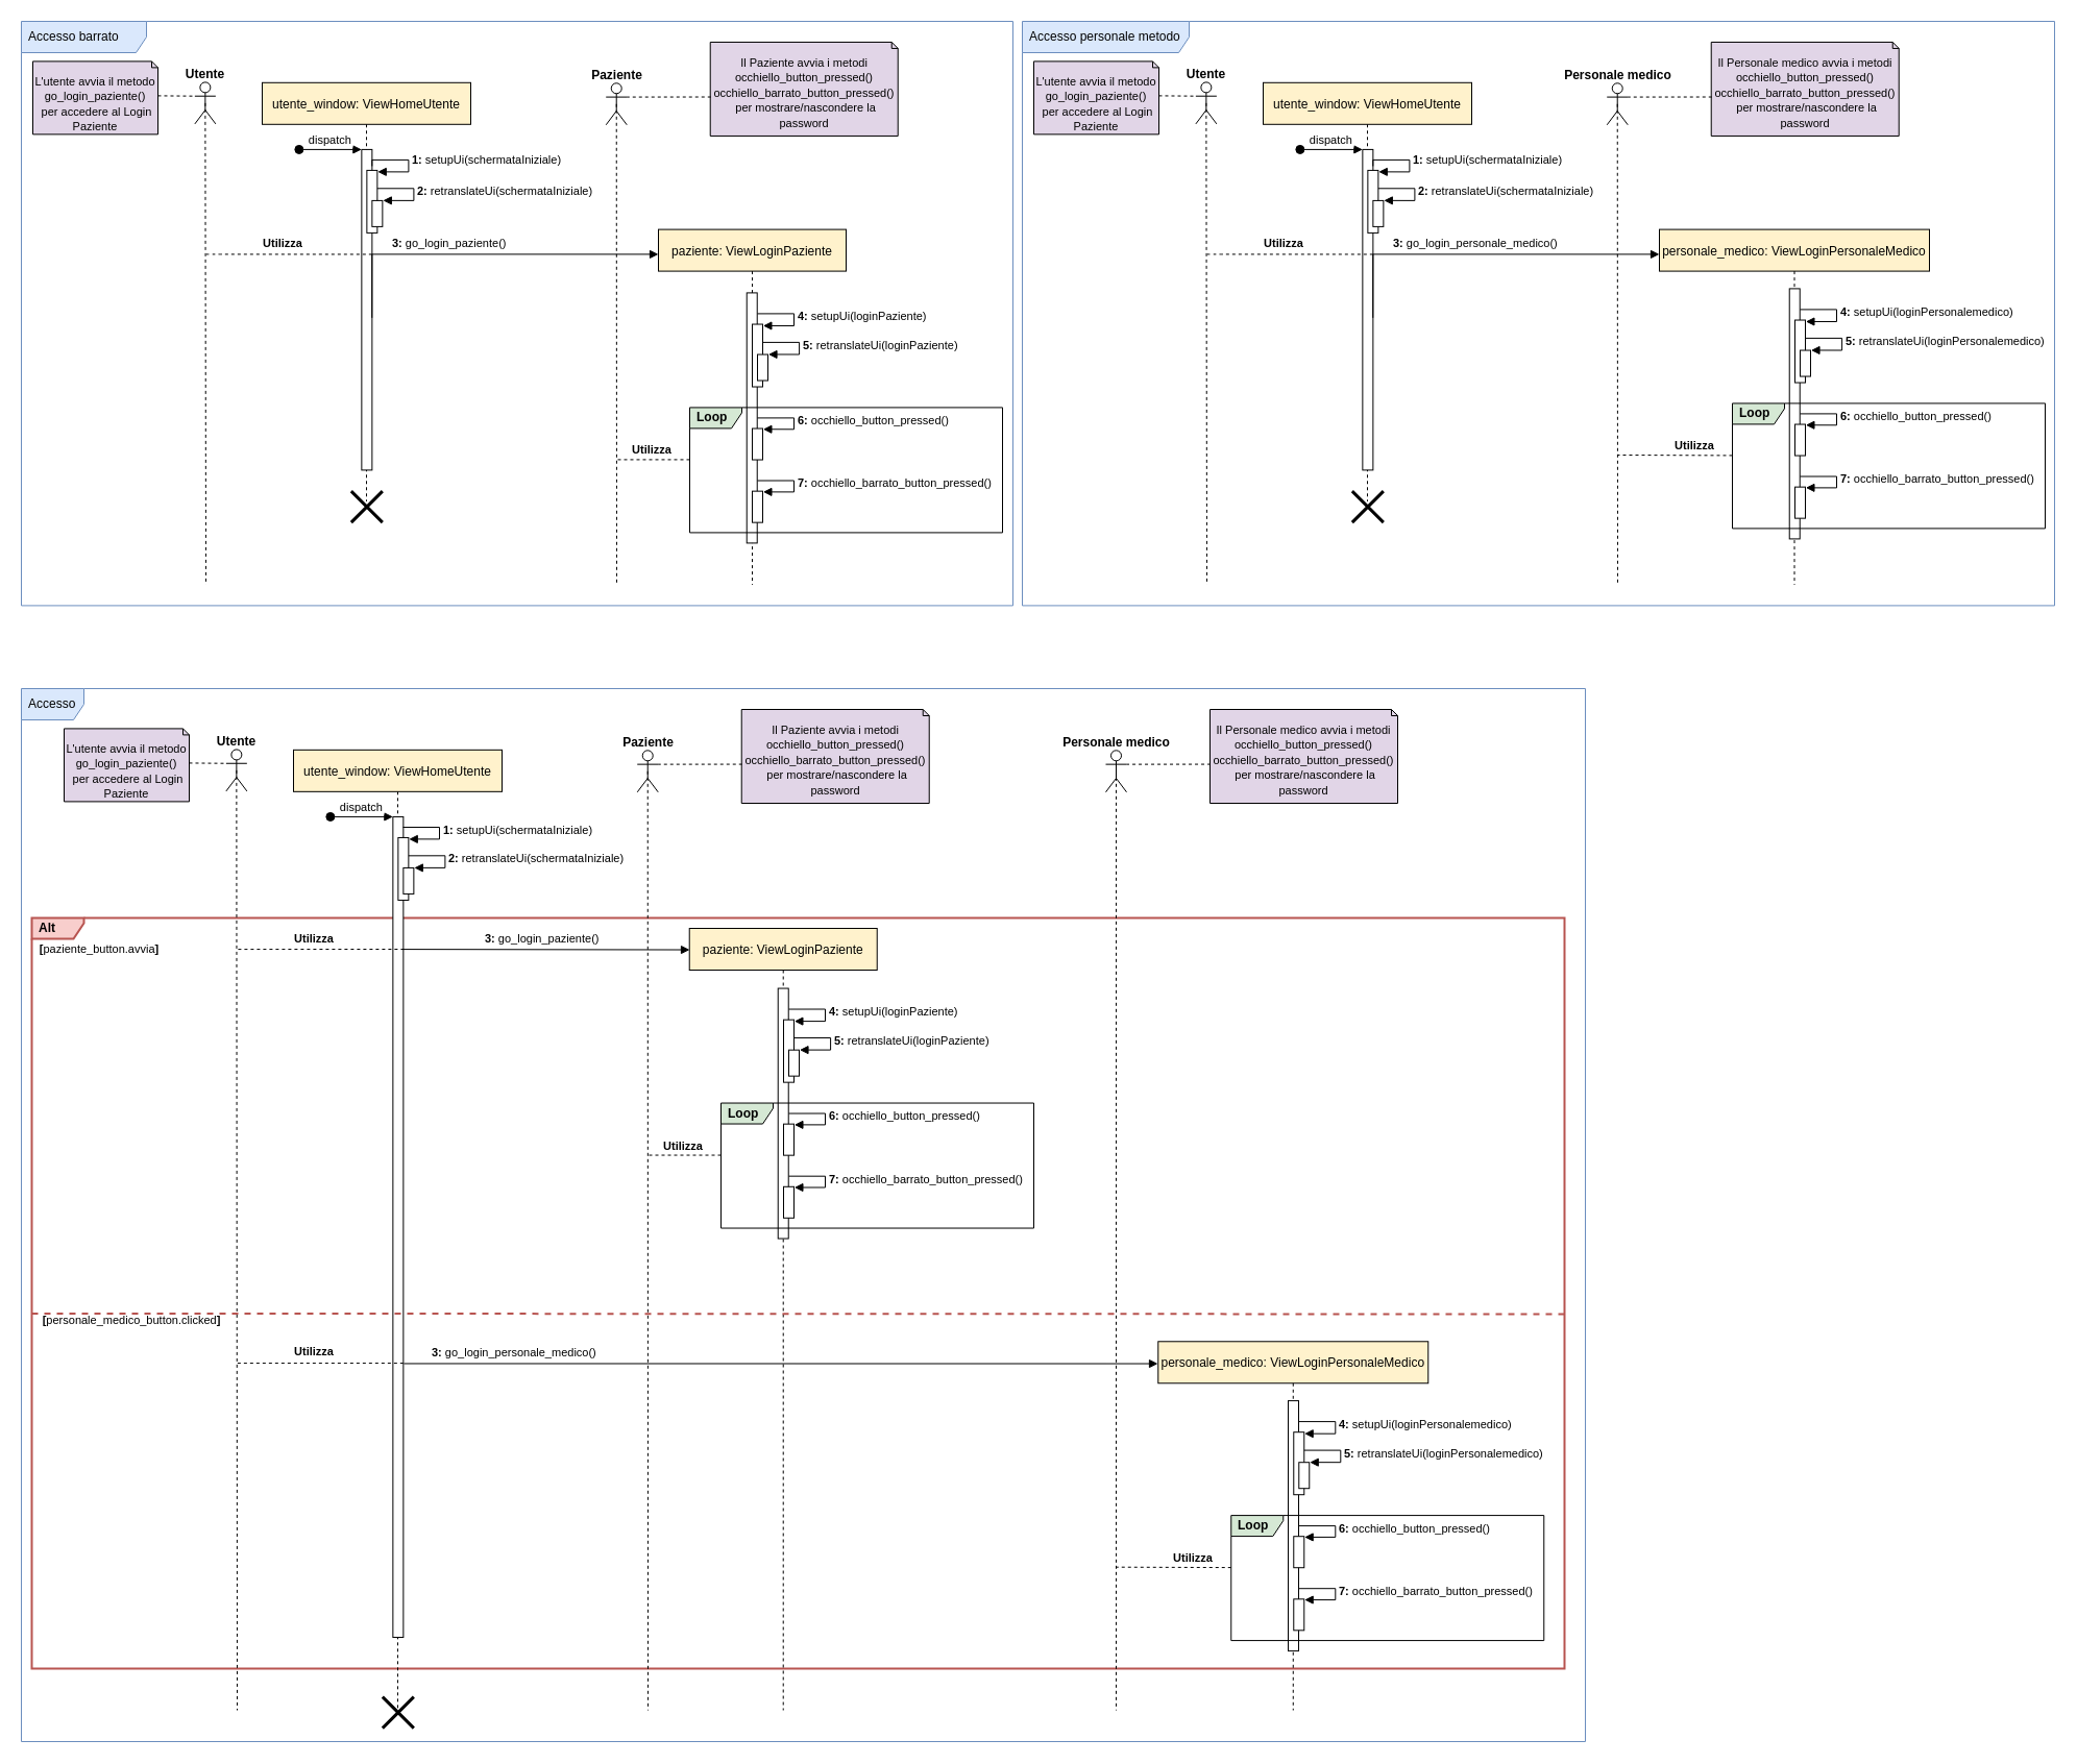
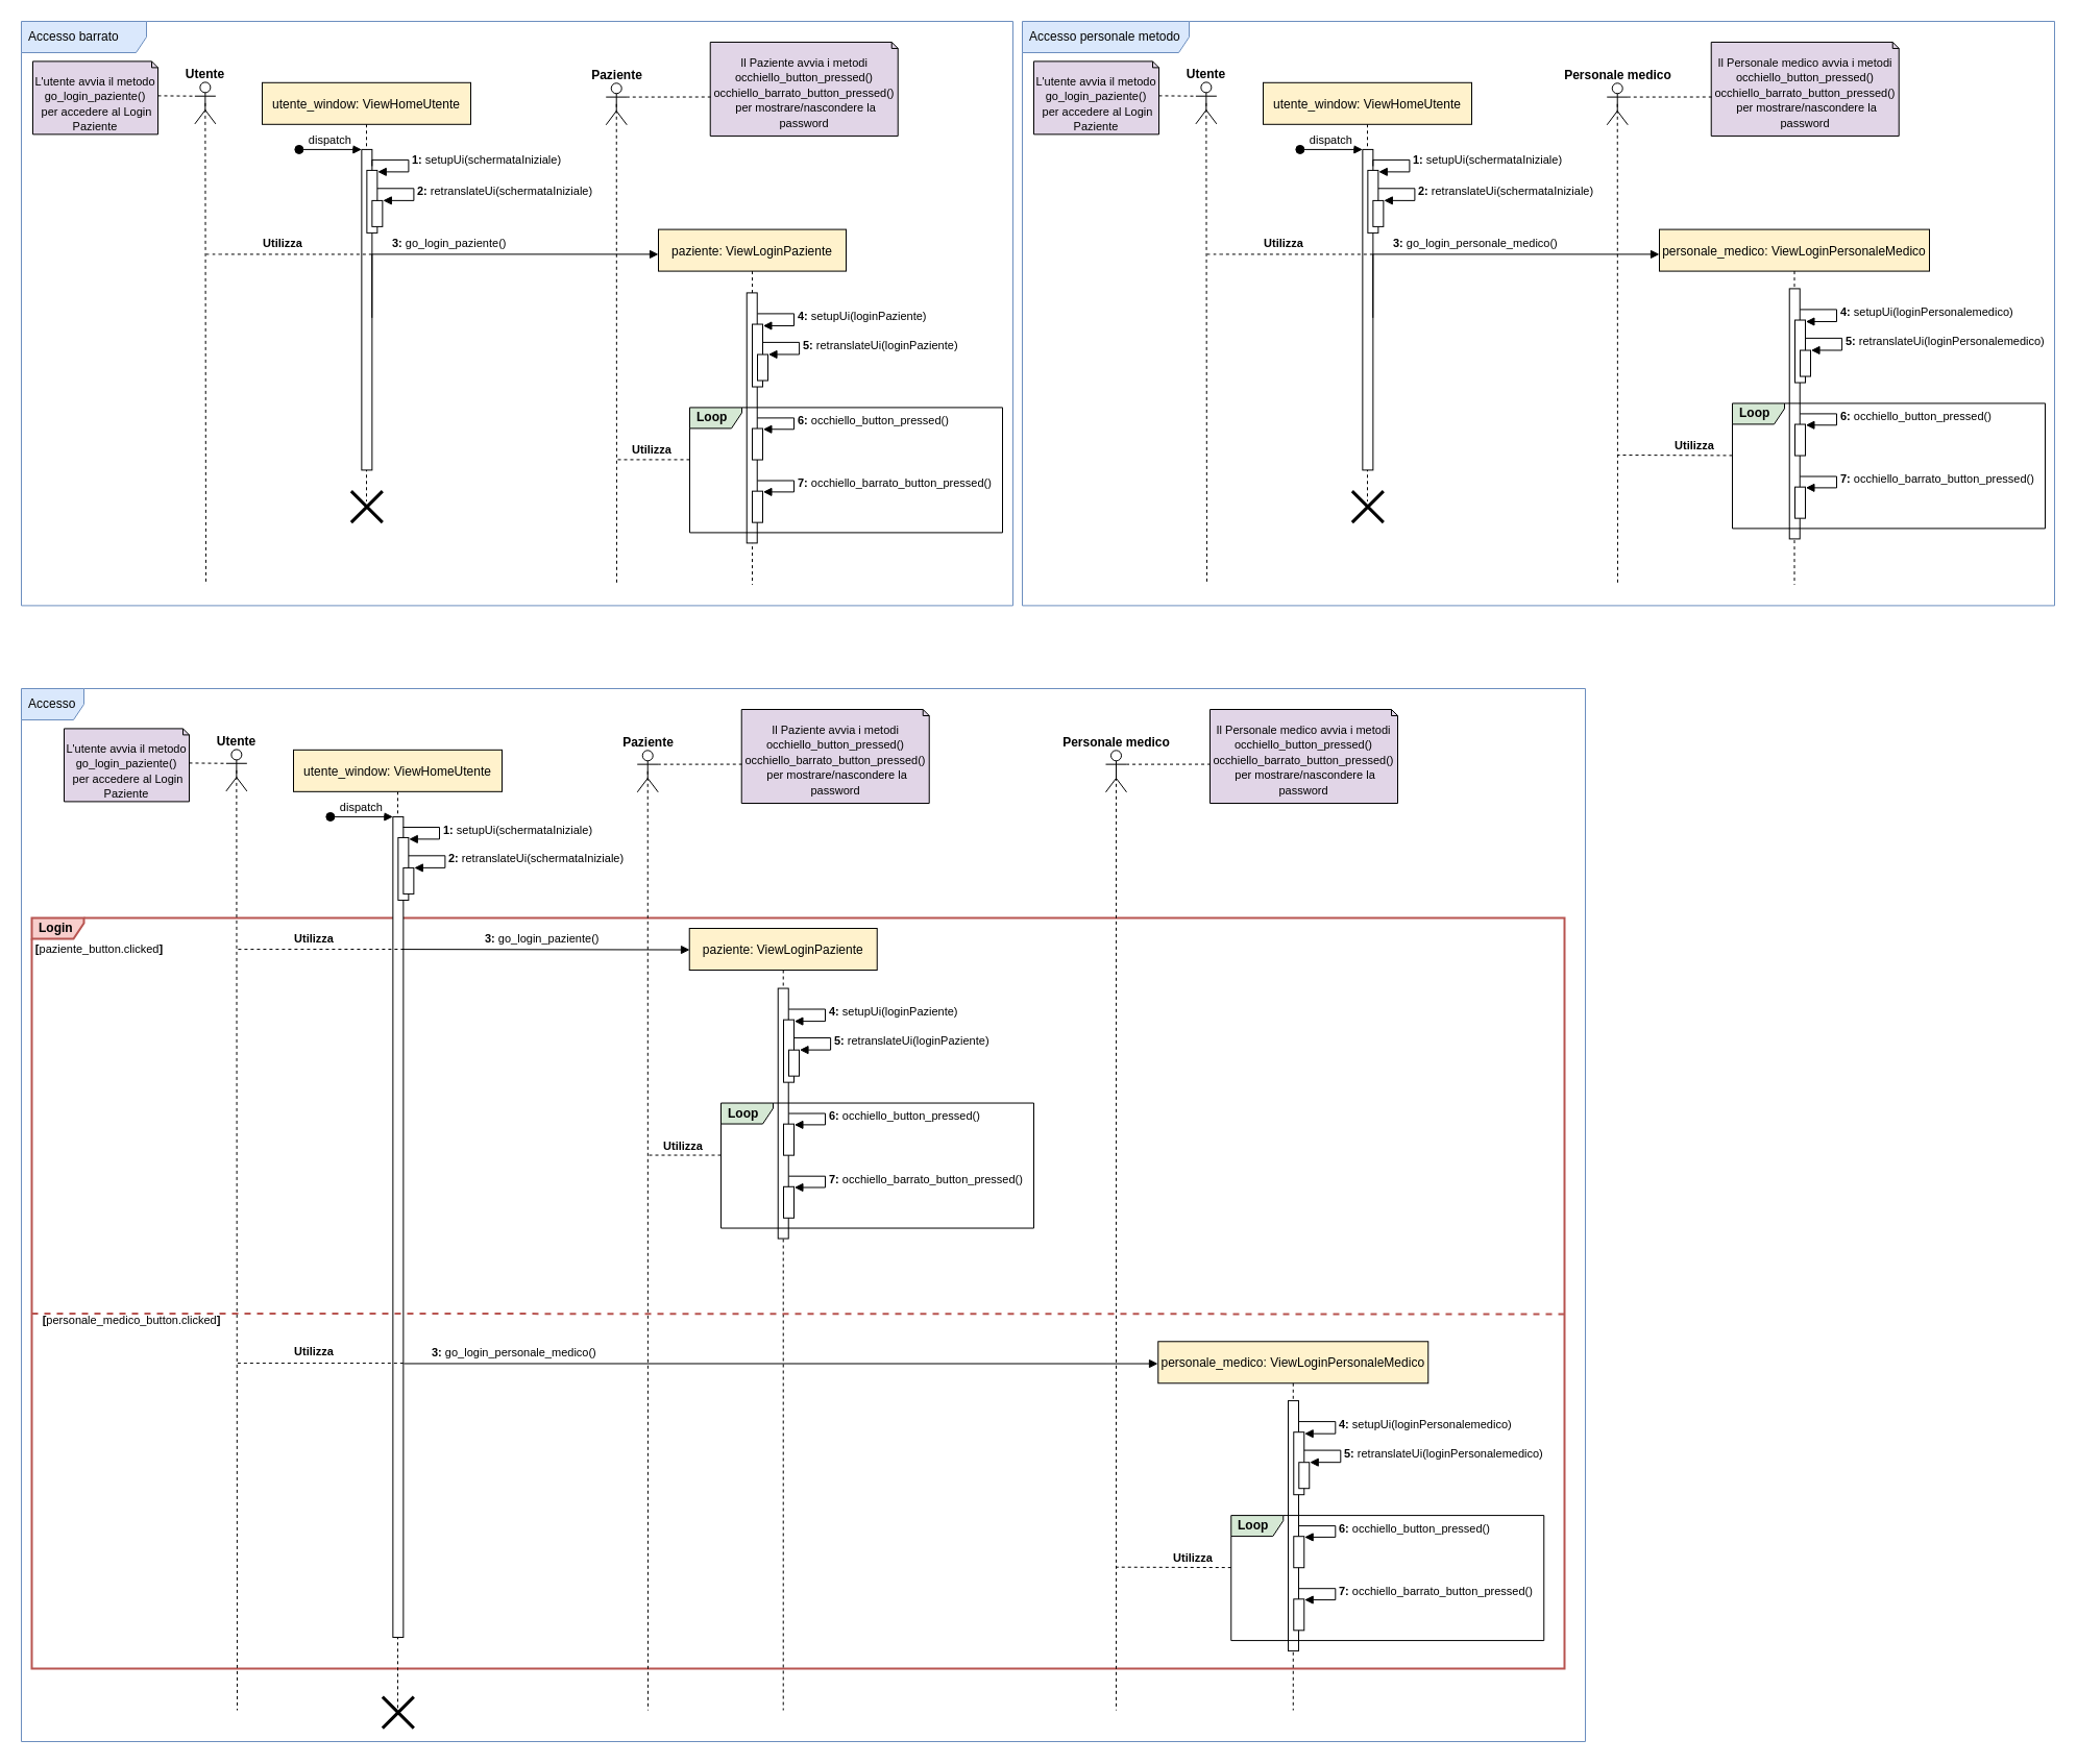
- <mxCell id="3" value="&lt;b&gt;Alt&lt;/b&gt;" style="shape=umlFrame;whiteSpace=wrap;html=1;width=50;height=20;boundedLbl=1;verticalAlign=middle;align=left;spacingLeft=5;labelBackgroundColor=none;swimlaneFillColor=none;fillColor=#f8cecc;strokeColor=#b85450;strokeWidth=2;" parent="1" vertex="1"><mxGeometry x="30" y="880" width="1470" height="720" as="geometry" /></mxCell>
+ <mxCell id="3" value="&lt;b&gt;Login&lt;/b&gt;" style="shape=umlFrame;whiteSpace=wrap;html=1;width=50;height=20;boundedLbl=1;verticalAlign=middle;align=left;spacingLeft=5;labelBackgroundColor=none;swimlaneFillColor=none;fillColor=#f8cecc;strokeColor=#b85450;strokeWidth=2;" parent="1" vertex="1"><mxGeometry x="30" y="880" width="1470" height="720" as="geometry" /></mxCell>
- <mxCell id="123" value="&lt;b&gt;[&lt;/b&gt;paziente_button.avvia&lt;b&gt;]&lt;/b&gt;" style="text;html=1;strokeColor=none;fillColor=none;align=center;verticalAlign=middle;whiteSpace=wrap;rounded=0;fontSize=11;" parent="1" vertex="1"><mxGeometry x="20" y="900" width="150" height="20" as="geometry" /></mxCell>
+ <mxCell id="123" value="&lt;b&gt;[&lt;/b&gt;paziente_button.clicked&lt;b&gt;]&lt;/b&gt;" style="text;html=1;strokeColor=none;fillColor=none;align=center;verticalAlign=middle;whiteSpace=wrap;rounded=0;fontSize=11;" parent="1" vertex="1"><mxGeometry x="20" y="900" width="150" height="20" as="geometry" /></mxCell>
